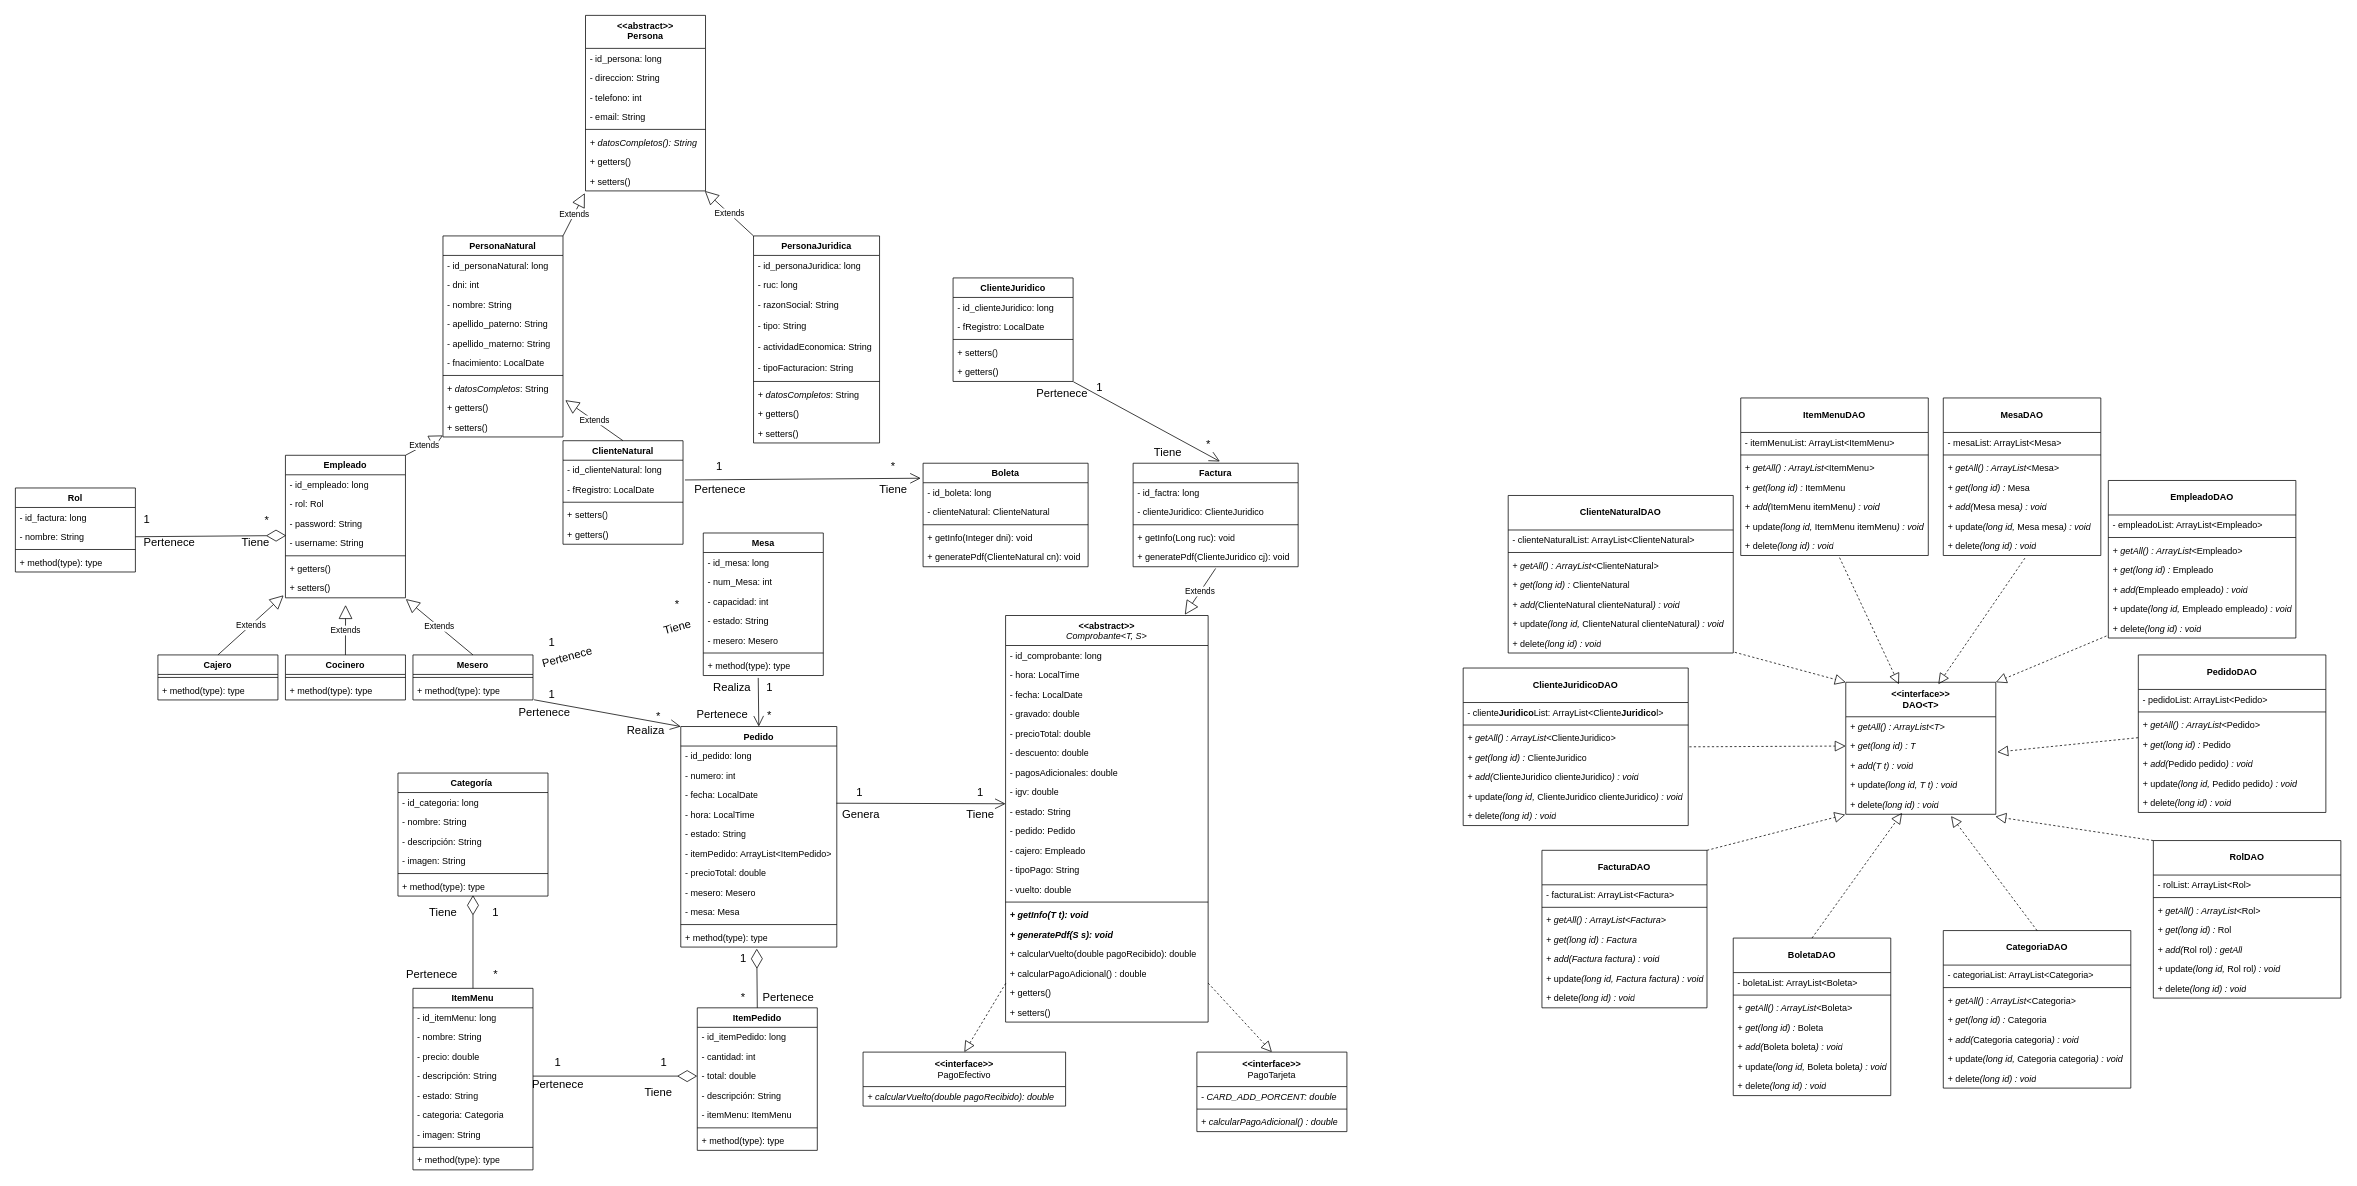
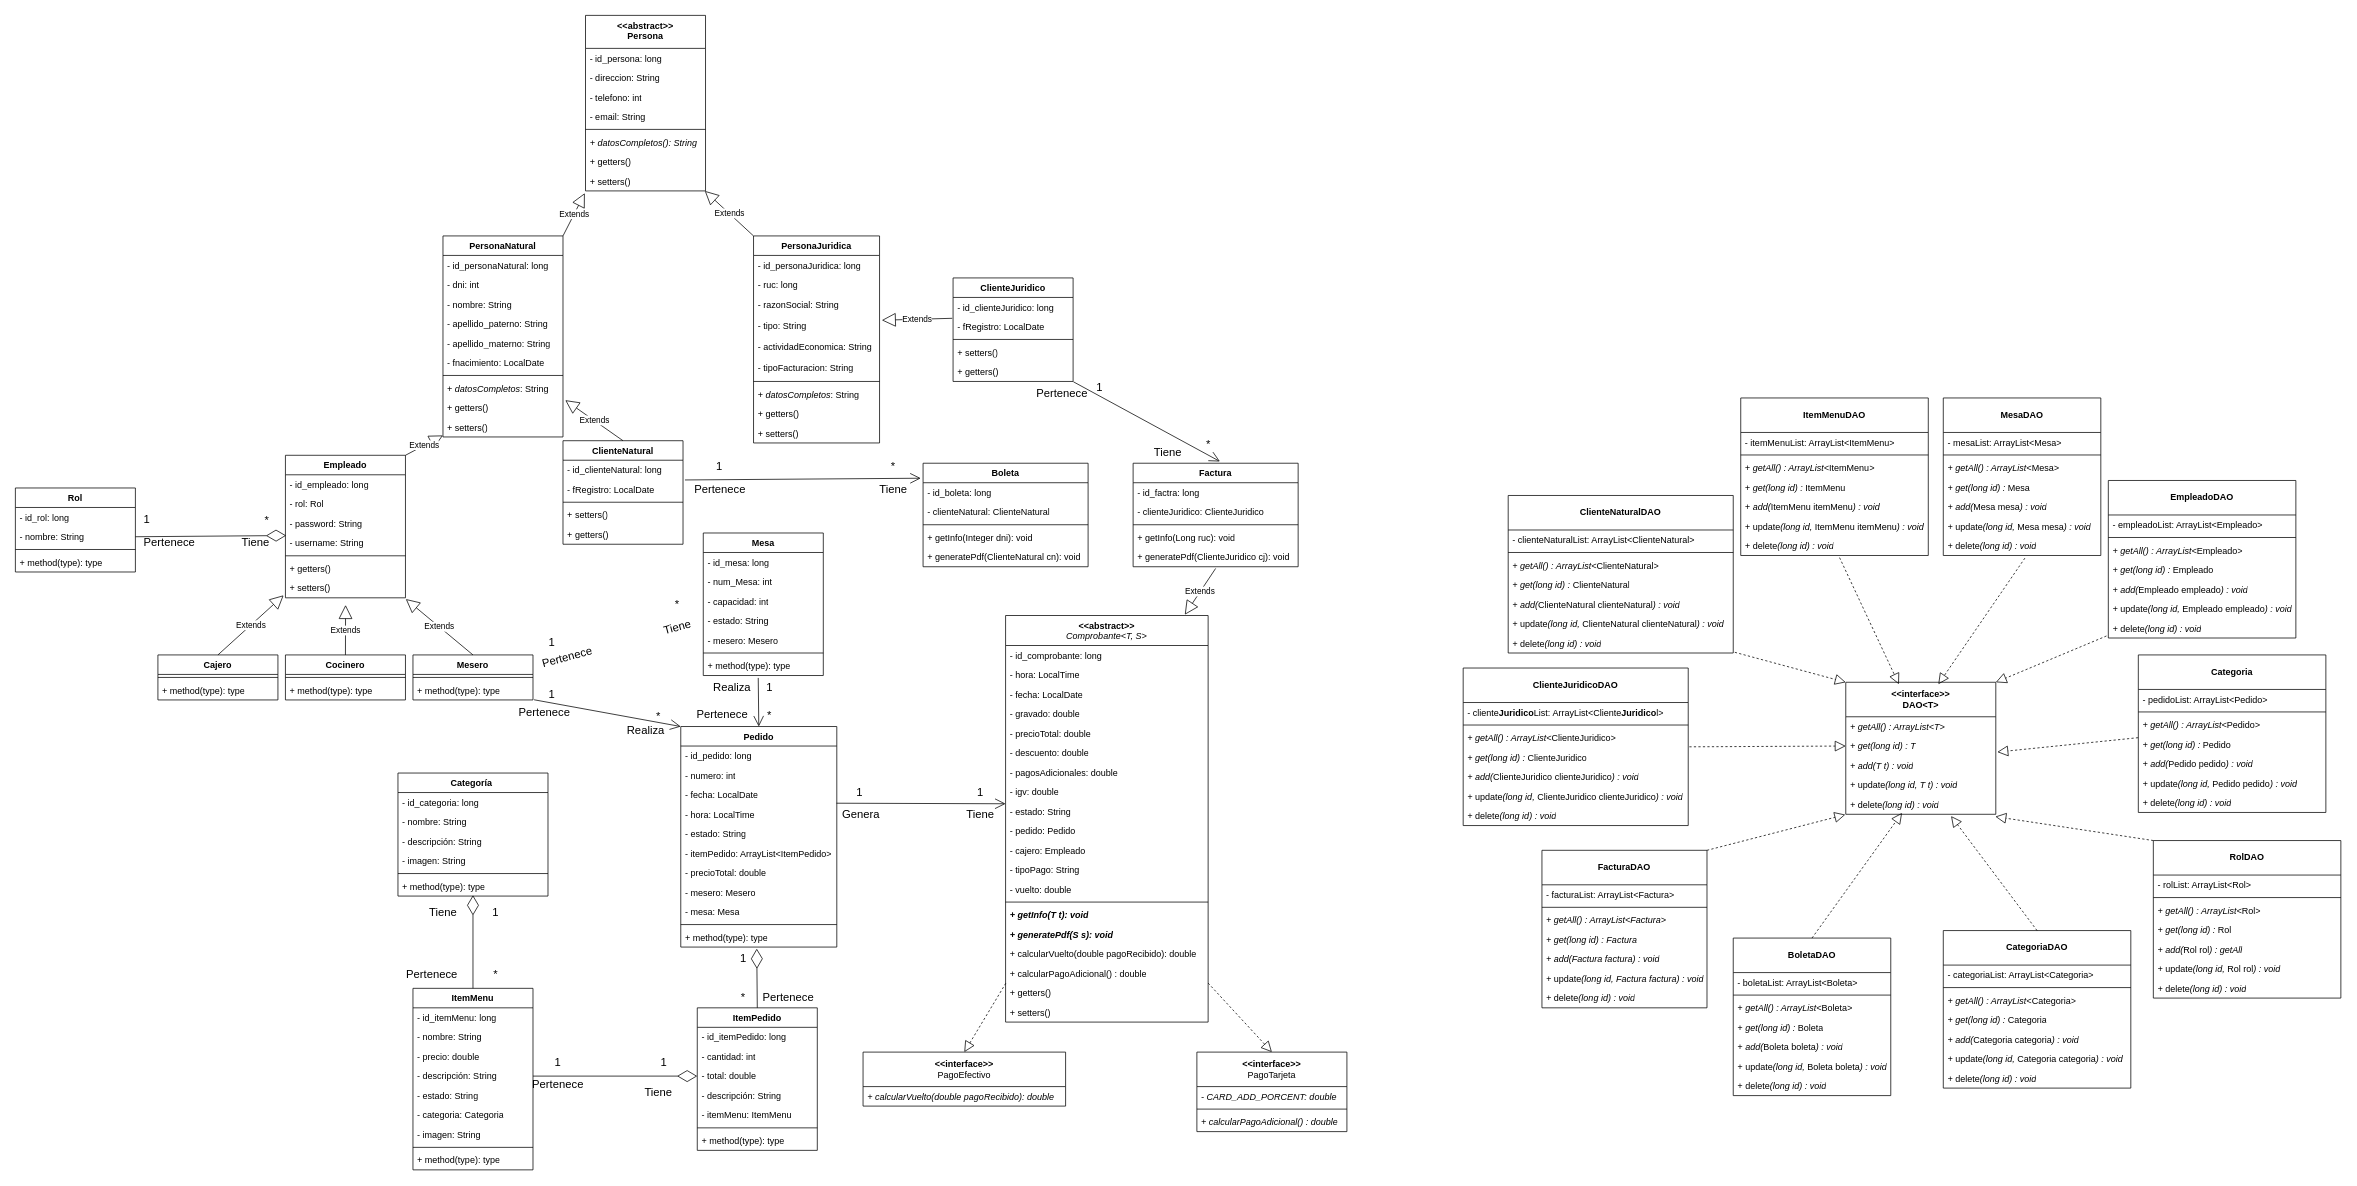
+ <mxCell id="146" value="Extends" style="endArrow=block;endSize=16;endFill=0;html=1;rounded=0;exitX=-0.007;exitY=1.07;exitDx=0;exitDy=0;entryX=1.018;entryY=0.227;entryDx=0;entryDy=0;entryPerimeter=0;exitPerimeter=0;" edge="1" parent="1" source="123" target="104"><mxGeometry width="160" relative="1" as="geometry"><mxPoint x="1014" y="324" as="sourcePoint" /><mxPoint x="917" y="298" as="targetPoint" /></mxGeometry></mxCell>
- <mxCell id="190" value="- id_factura: long" style="text;strokeColor=none;fillColor=none;align=left;verticalAlign=top;spacingLeft=4;spacingRight=4;overflow=hidden;rotatable=0;points=[[0,0.5],[1,0.5]];portConstraint=eastwest;whiteSpace=wrap;html=1;" vertex="1" parent="189"><mxGeometry y="26" width="160" height="26" as="geometry" /></mxCell>
+ <mxCell id="190" value="- id_rol: long" style="text;strokeColor=none;fillColor=none;align=left;verticalAlign=top;spacingLeft=4;spacingRight=4;overflow=hidden;rotatable=0;points=[[0,0.5],[1,0.5]];portConstraint=eastwest;whiteSpace=wrap;html=1;" vertex="1" parent="189"><mxGeometry y="26" width="160" height="26" as="geometry" /></mxCell>
- <mxCell id="272" value="&lt;b&gt;PedidoDAO&lt;/b&gt;&lt;div&gt;&lt;/div&gt;" style="swimlane;fontStyle=0;childLayout=stackLayout;horizontal=1;startSize=46;fillColor=none;horizontalStack=0;resizeParent=1;resizeParentMax=0;resizeLast=0;collapsible=1;marginBottom=0;whiteSpace=wrap;html=1;" vertex="1" parent="1"><mxGeometry x="2850" y="872.56" width="250" height="210" as="geometry" /></mxCell>
+ <mxCell id="272" value="&lt;b&gt;Categoria&lt;/b&gt;&lt;div&gt;&lt;/div&gt;" style="swimlane;fontStyle=0;childLayout=stackLayout;horizontal=1;startSize=46;fillColor=none;horizontalStack=0;resizeParent=1;resizeParentMax=0;resizeLast=0;collapsible=1;marginBottom=0;whiteSpace=wrap;html=1;" vertex="1" parent="1"><mxGeometry x="2850" y="872.56" width="250" height="210" as="geometry" /></mxCell>
